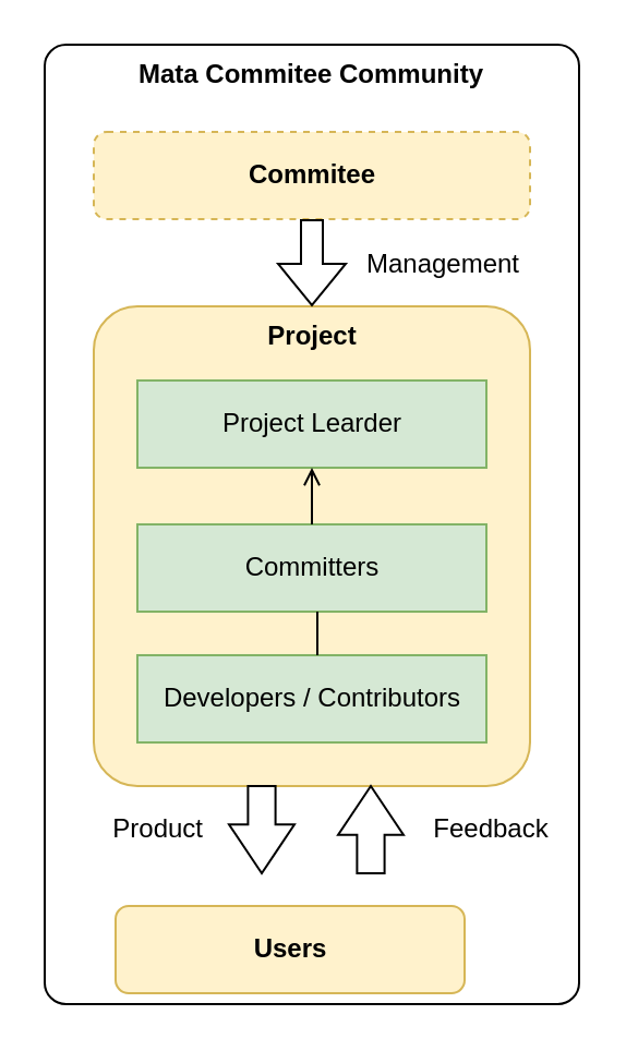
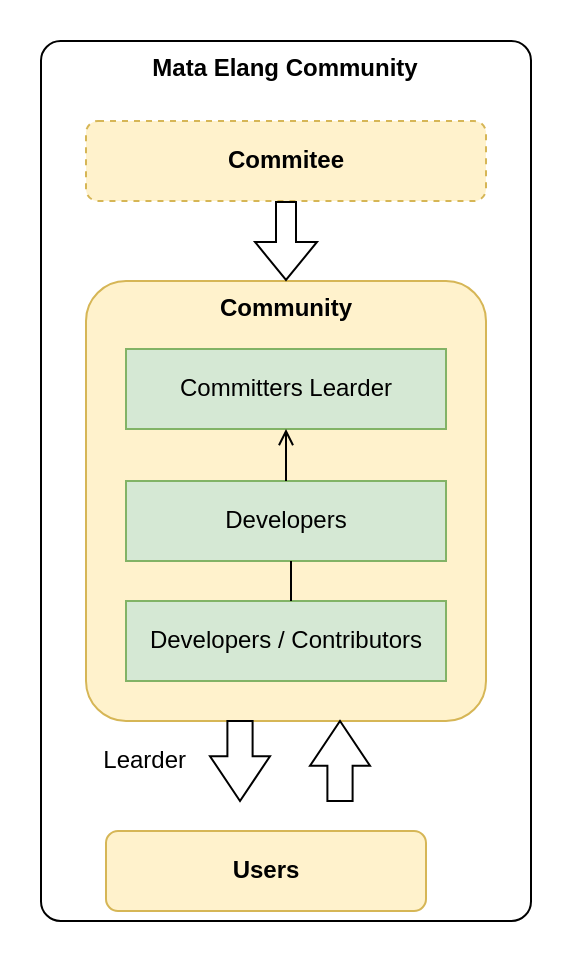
- <mxCell id="2" value="Mata Commitee Community" style="rounded=1;whiteSpace=wrap;html=1;verticalAlign=top;fontStyle=1;arcSize=4;" parent="1" vertex="1"><mxGeometry x="20" y="20" width="245" height="440" as="geometry" /></mxCell>
+ <mxCell id="2" value="Mata Elang Community" style="rounded=1;whiteSpace=wrap;html=1;verticalAlign=top;fontStyle=1;arcSize=4;" parent="1" vertex="1"><mxGeometry x="20" y="20" width="245" height="440" as="geometry" /></mxCell>
- <mxCell id="12" value="Management" style="text;html=1;strokeColor=none;fillColor=none;align=center;verticalAlign=middle;whiteSpace=wrap;rounded=0;" parent="1" vertex="1"><mxGeometry x="162.5" y="106" width="80" height="30" as="geometry" /></mxCell>
- <mxCell id="4" value="Project" style="rounded=1;whiteSpace=wrap;html=1;verticalAlign=top;arcSize=10;fontStyle=1;fillColor=#fff2cc;strokeColor=#d6b656;" parent="1" vertex="1"><mxGeometry x="42.5" y="140" width="200" height="220" as="geometry" /></mxCell>
+ <mxCell id="4" value="Community" style="rounded=1;whiteSpace=wrap;html=1;verticalAlign=top;arcSize=10;fontStyle=1;fillColor=#fff2cc;strokeColor=#d6b656;" parent="1" vertex="1"><mxGeometry x="42.5" y="140" width="200" height="220" as="geometry" /></mxCell>
- <mxCell id="5" value="Project Learder" style="rounded=0;whiteSpace=wrap;html=1;fillColor=#d5e8d4;strokeColor=#82b366;" parent="1" vertex="1"><mxGeometry x="62.5" y="174" width="160" height="40" as="geometry" /></mxCell>
+ <mxCell id="5" value="Committers Learder" style="rounded=0;whiteSpace=wrap;html=1;fillColor=#d5e8d4;strokeColor=#82b366;" parent="1" vertex="1"><mxGeometry x="62.5" y="174" width="160" height="40" as="geometry" /></mxCell>
- <mxCell id="6" value="Committers" style="rounded=0;whiteSpace=wrap;html=1;fillColor=#d5e8d4;strokeColor=#82b366;" parent="1" vertex="1"><mxGeometry x="62.5" y="240" width="160" height="40" as="geometry" /></mxCell>
+ <mxCell id="6" value="Developers" style="rounded=0;whiteSpace=wrap;html=1;fillColor=#d5e8d4;strokeColor=#82b366;" parent="1" vertex="1"><mxGeometry x="62.5" y="240" width="160" height="40" as="geometry" /></mxCell>
- <mxCell id="16" value="Product&amp;nbsp;" style="text;html=1;strokeColor=none;fillColor=none;align=center;verticalAlign=middle;whiteSpace=wrap;rounded=0;" parent="1" vertex="1"><mxGeometry x="34" y="365" width="80" height="30" as="geometry" /></mxCell>
+ <mxCell id="16" value="Learder&amp;nbsp;" style="text;html=1;strokeColor=none;fillColor=none;align=center;verticalAlign=middle;whiteSpace=wrap;rounded=0;" parent="1" vertex="1"><mxGeometry x="34" y="365" width="80" height="30" as="geometry" /></mxCell>
- <mxCell id="15" value="Feedback" style="text;html=1;strokeColor=none;fillColor=none;align=center;verticalAlign=middle;whiteSpace=wrap;rounded=0;" parent="1" vertex="1"><mxGeometry x="184.5" y="365" width="80" height="30" as="geometry" /></mxCell>
